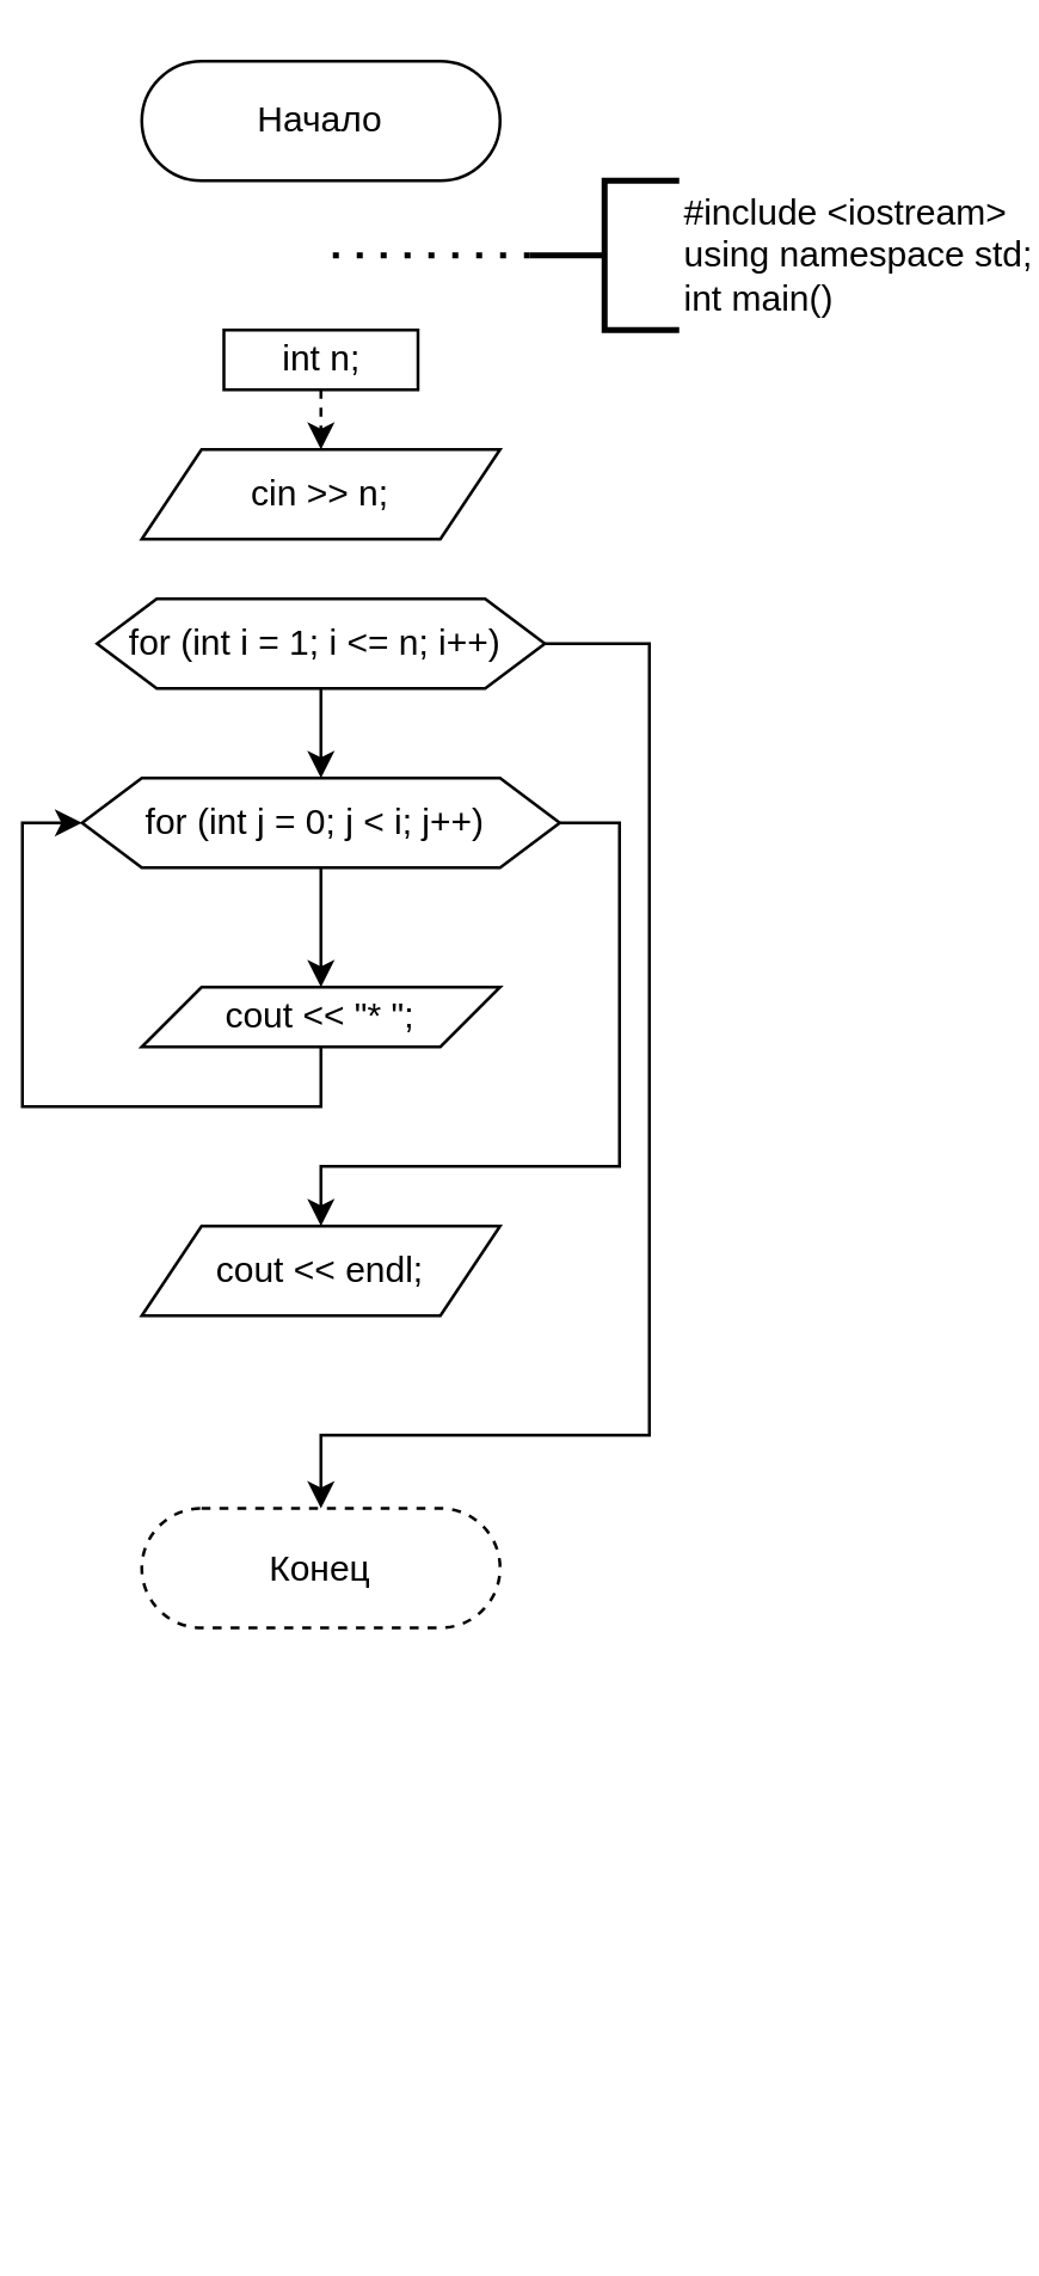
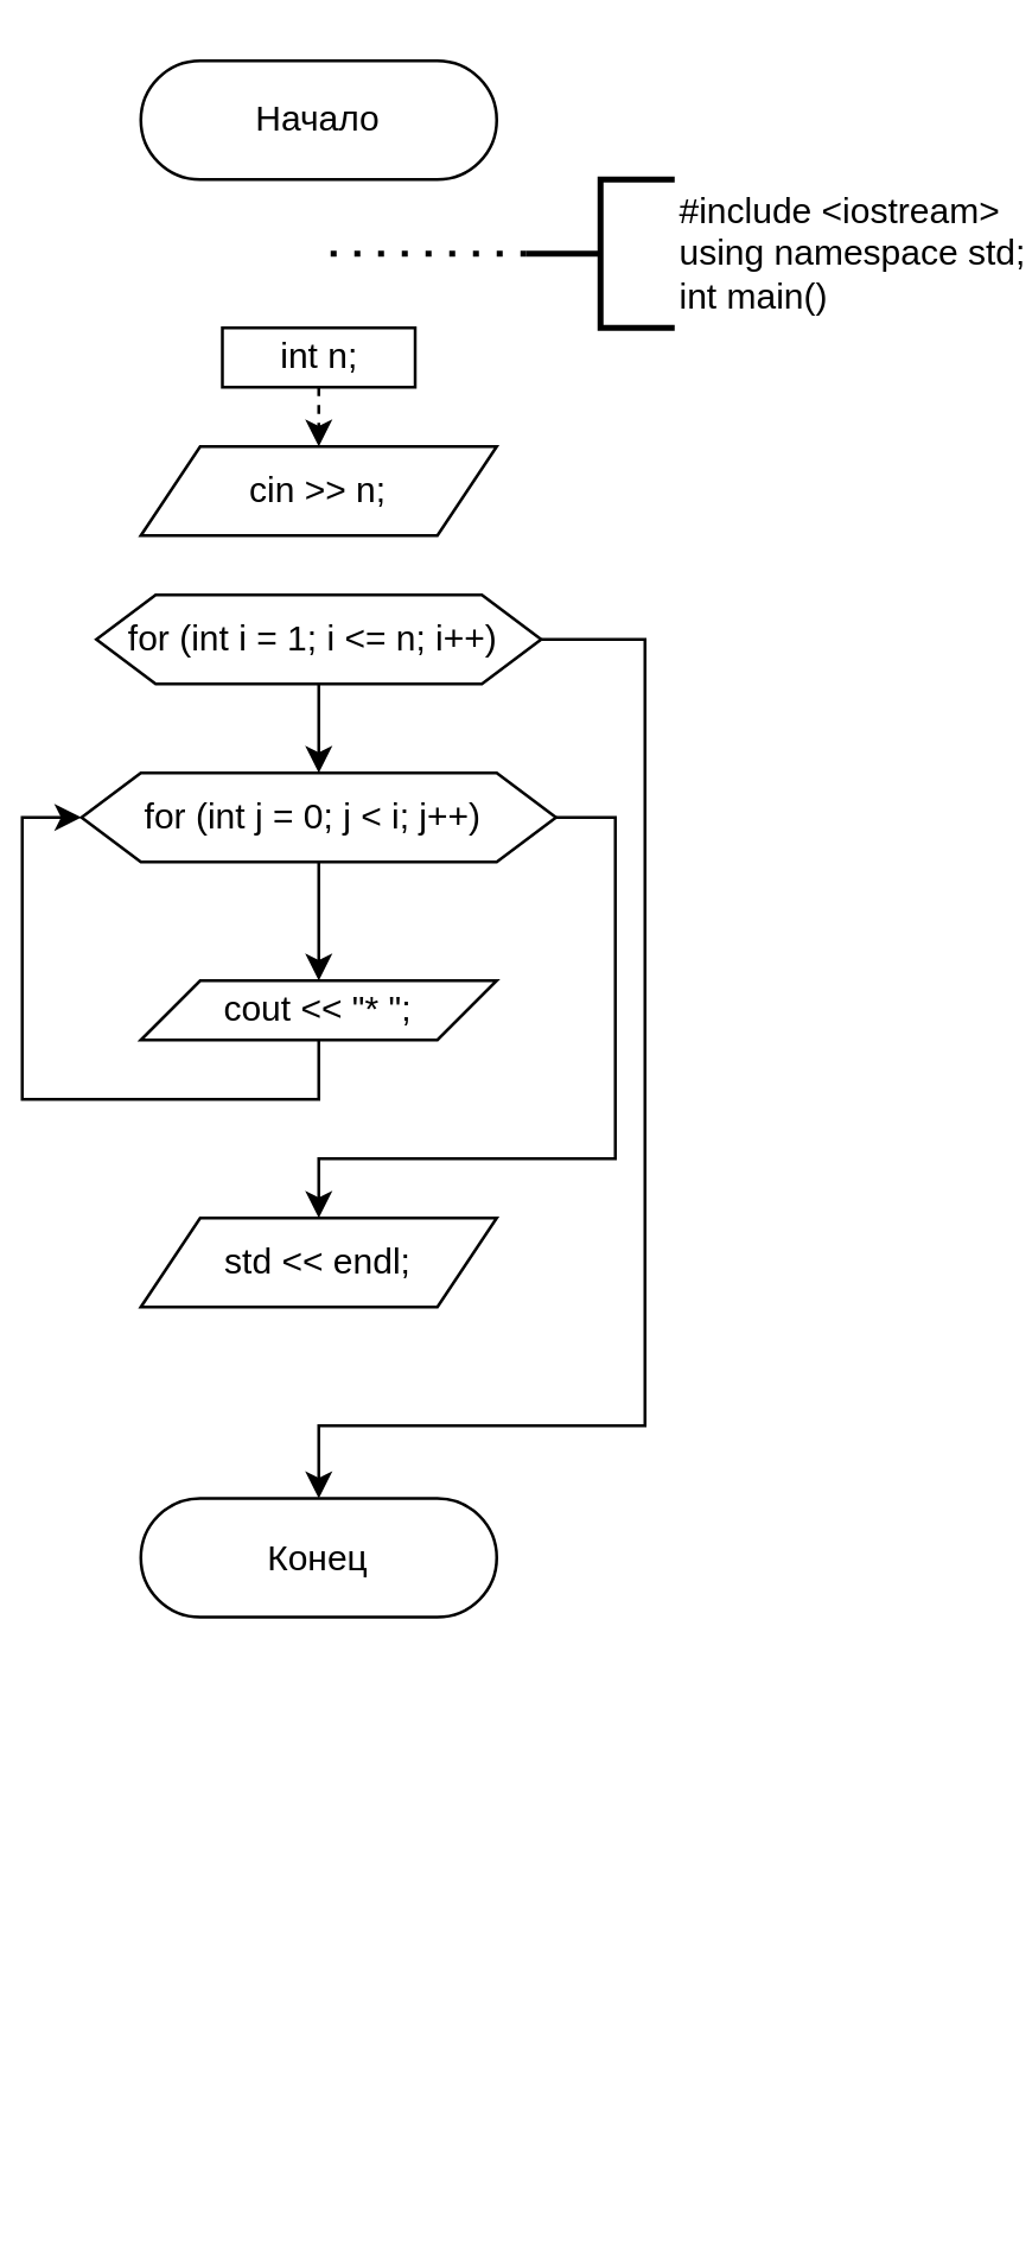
- <mxCell id="18" value="cout &amp;lt;&amp;lt; endl;" style="shape=parallelogram;perimeter=parallelogramPerimeter;whiteSpace=wrap;html=1;fixedSize=1;" vertex="1" parent="1"><mxGeometry x="40" y="410" width="120" height="30" as="geometry" /></mxCell>
+ <mxCell id="18" value="std &amp;lt;&amp;lt; endl;" style="shape=parallelogram;perimeter=parallelogramPerimeter;whiteSpace=wrap;html=1;fixedSize=1;" vertex="1" parent="1"><mxGeometry x="40" y="410" width="120" height="30" as="geometry" /></mxCell>
- <mxCell id="3" value="Конец" style="rounded=1;whiteSpace=wrap;html=1;fontSize=12;glass=0;strokeWidth=1;shadow=0;arcSize=50;dashed=1;" parent="1" vertex="1"><mxGeometry x="40" y="504.5" width="120" height="40" as="geometry" /></mxCell>
+ <mxCell id="3" value="Конец" style="rounded=1;whiteSpace=wrap;html=1;fontSize=12;glass=0;strokeWidth=1;shadow=0;arcSize=50;" parent="1" vertex="1"><mxGeometry x="40" y="504.5" width="120" height="40" as="geometry" /></mxCell>
